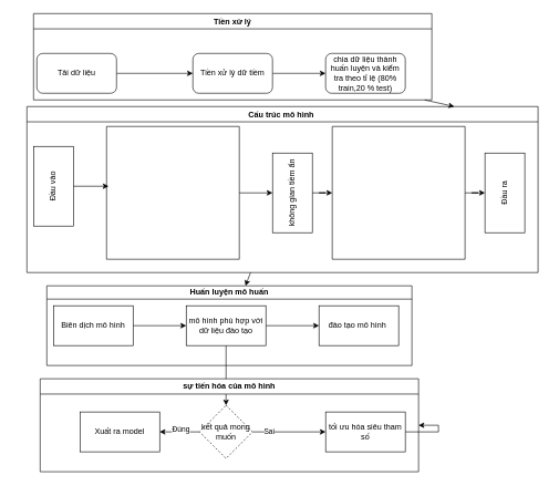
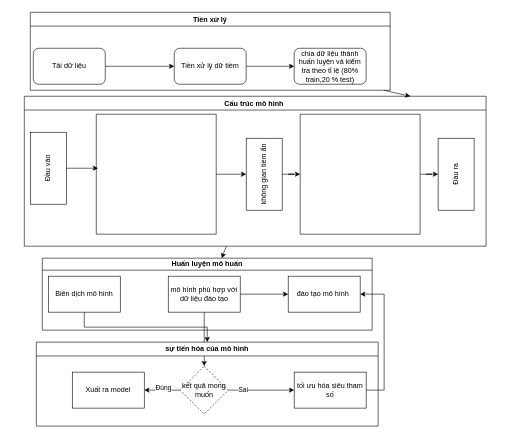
- <mxCell id="17" value="" style="edgeStyle=orthogonalEdgeStyle;rounded=0;orthogonalLoop=1;jettySize=auto;html=1;" edge="1" parent="1" source="18" target="21"><mxGeometry relative="1" as="geometry" /></mxCell>
+ <mxCell id="17" value="" style="edgeStyle=orthogonalEdgeStyle;rounded=0;orthogonalLoop=1;jettySize=auto;html=1;" edge="1" parent="1" source="18" target="32"><mxGeometry relative="1" as="geometry" /></mxCell>
- <mxCell id="23" style="edgeStyle=entityRelationEdgeStyle;rounded=0;orthogonalLoop=1;jettySize=auto;html=1;" edge="1" parent="1" source="24" target="32"><mxGeometry relative="1" as="geometry" /></mxCell>
+ <mxCell id="23" style="edgeStyle=entityRelationEdgeStyle;rounded=0;orthogonalLoop=1;jettySize=auto;html=1;entryX=1;entryY=0.5;entryDx=0;entryDy=0;" edge="1" parent="1" source="24" target="22"><mxGeometry relative="1" as="geometry" /></mxCell>
